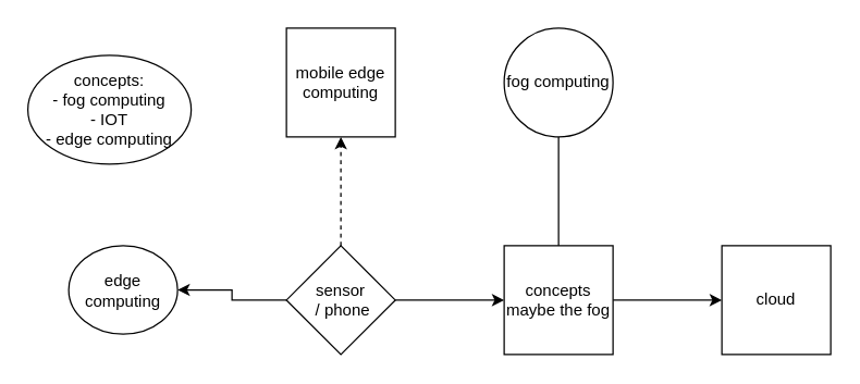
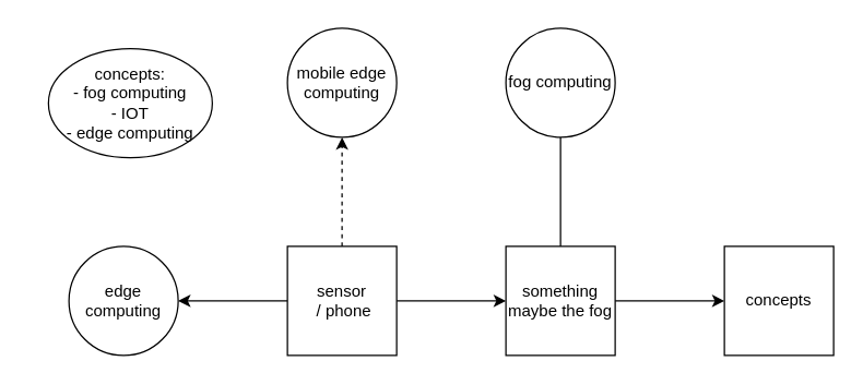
- <mxCell id="10" value="mobile edge computing" style="whiteSpace=wrap;html=1;rounded=0;" vertex="1" parent="1"><mxGeometry x="210" width="80" height="80" as="geometry" y="20" /></mxCell>
+ <mxCell id="10" value="mobile edge computing" style="ellipse;whiteSpace=wrap;html=1;" vertex="1" parent="1"><mxGeometry x="210" width="80" height="80" as="geometry" y="20" /></mxCell>
- <mxCell id="13" value="&lt;div&gt;concepts:&lt;/div&gt;&lt;div&gt;- fog computing&lt;/div&gt;&lt;div&gt;- IOT&lt;/div&gt;&lt;div&gt;- edge computing&lt;br&gt;&lt;/div&gt;" style="ellipse;whiteSpace=wrap;html=1;" vertex="1" parent="1"><mxGeometry x="20" y="40" width="120" height="80" as="geometry" /></mxCell>
+ <mxCell id="13" value="&lt;div&gt;concepts:&lt;/div&gt;&lt;div&gt;- fog computing&lt;/div&gt;&lt;div&gt;- IOT&lt;/div&gt;&lt;div&gt;- edge computing&lt;br&gt;&lt;/div&gt;" style="ellipse;whiteSpace=wrap;html=1;" vertex="1" parent="1"><mxGeometry x="35" y="35" width="120" height="80" as="geometry" /></mxCell>
- <mxCell id="11" value="edge computing" style="ellipse;whiteSpace=wrap;html=1;" vertex="1" parent="1"><mxGeometry x="50" y="180" width="80" height="65" as="geometry" /></mxCell>
+ <mxCell id="11" value="edge computing" style="ellipse;whiteSpace=wrap;html=1;" vertex="1" parent="1"><mxGeometry x="50" y="180" width="80" height="80" as="geometry" /></mxCell>
- <mxCell id="5" value="&lt;div&gt;sensor&lt;/div&gt;&amp;nbsp;/ phone" style="rhombus;whiteSpace=wrap;html=1;aspect=fixed;" vertex="1" parent="1"><mxGeometry x="210" y="180" width="80" height="80" as="geometry" /></mxCell>
+ <mxCell id="5" value="&lt;div&gt;sensor&lt;/div&gt;&amp;nbsp;/ phone" style="whiteSpace=wrap;html=1;aspect=fixed;" vertex="1" parent="1"><mxGeometry x="210" y="180" width="80" height="80" as="geometry" /></mxCell>
- <mxCell id="8" value="concepts maybe the fog" style="whiteSpace=wrap;html=1;aspect=fixed;" vertex="1" parent="1"><mxGeometry x="370" y="180" width="80" height="80" as="geometry" /></mxCell>
+ <mxCell id="8" value="something maybe the fog" style="whiteSpace=wrap;html=1;aspect=fixed;" vertex="1" parent="1"><mxGeometry x="370" y="180" width="80" height="80" as="geometry" /></mxCell>
- <mxCell id="9" value="&lt;div&gt;cloud&lt;/div&gt;" style="whiteSpace=wrap;html=1;aspect=fixed;" vertex="1" parent="1"><mxGeometry x="530" y="180" width="80" height="80" as="geometry" /></mxCell>
+ <mxCell id="9" value="&lt;div&gt;concepts&lt;/div&gt;" style="whiteSpace=wrap;html=1;aspect=fixed;" vertex="1" parent="1"><mxGeometry x="530" y="180" width="80" height="80" as="geometry" /></mxCell>
